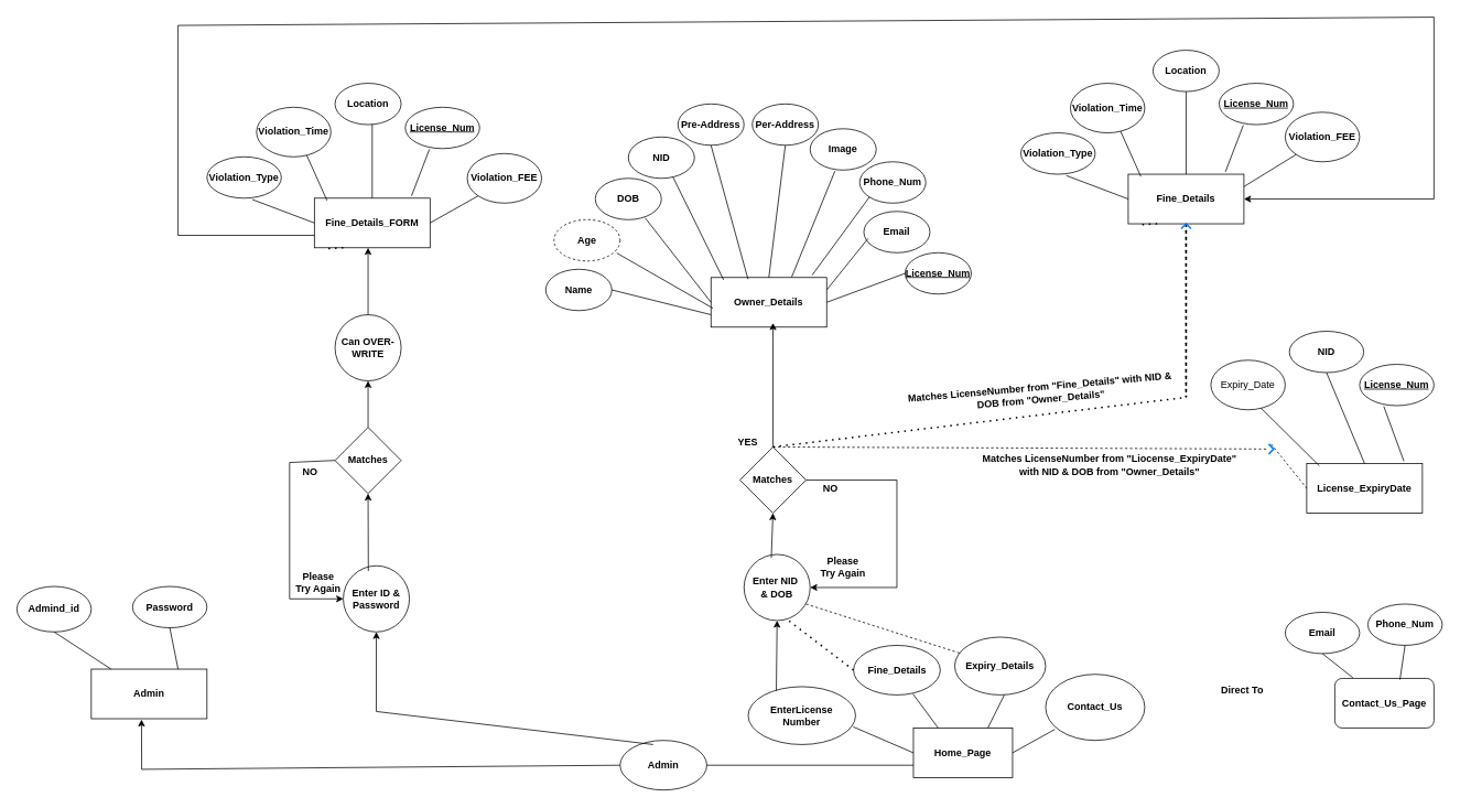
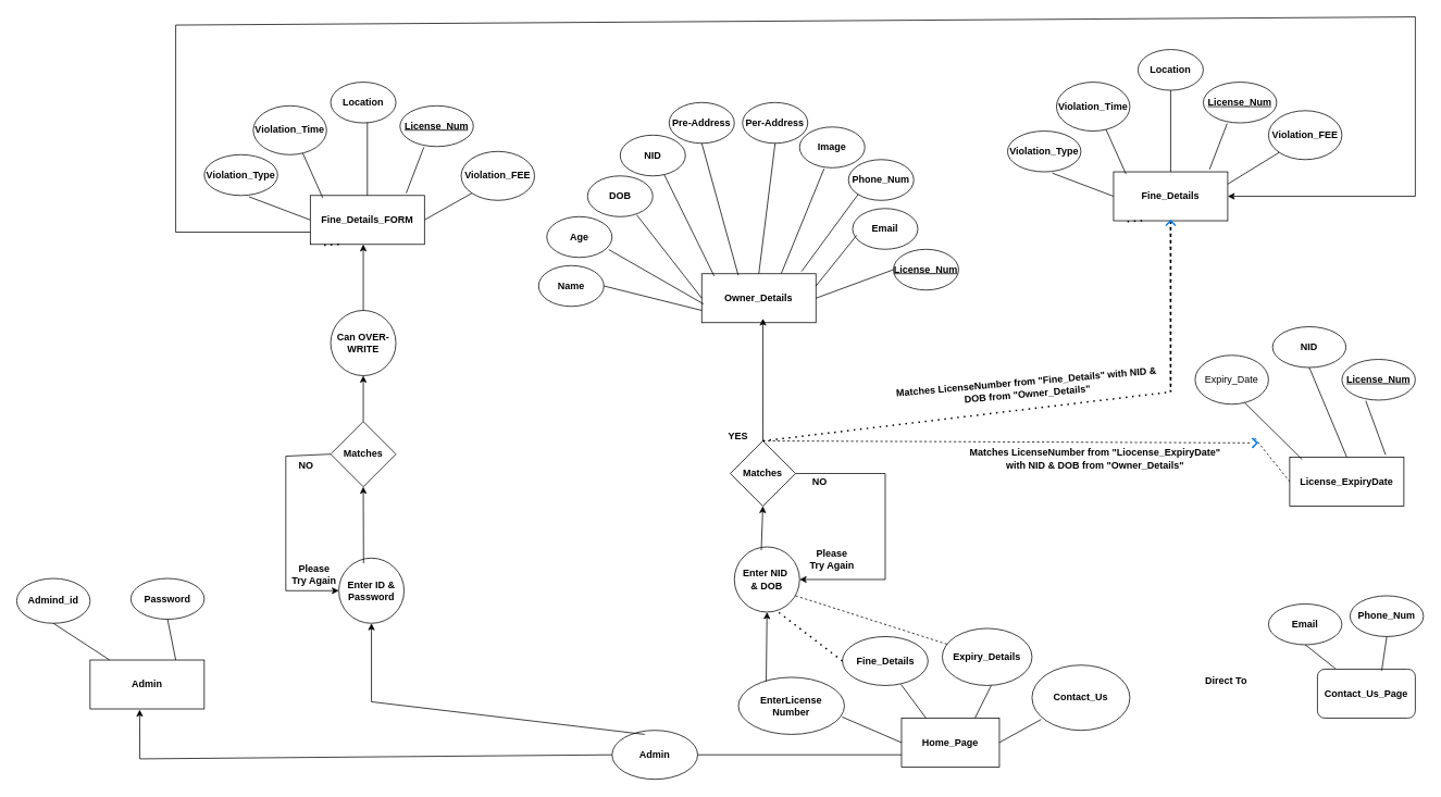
- <mxCell id="7" value="&lt;b&gt;Age&lt;/b&gt;" style="ellipse;whiteSpace=wrap;html=1;dashed=1;" vertex="1" parent="1"><mxGeometry x="670" y="265" width="80" height="50" as="geometry" /></mxCell>
+ <mxCell id="7" value="&lt;b&gt;Age&lt;/b&gt;" style="ellipse;whiteSpace=wrap;html=1;" vertex="1" parent="1"><mxGeometry x="670" y="265" width="80" height="50" as="geometry" /></mxCell>
